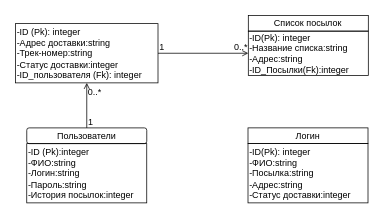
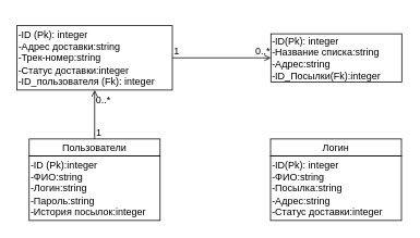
- <mxCell id="7" value="Список посылок" style="rounded=0;whiteSpace=wrap;html=1;" parent="1" vertex="1"><mxGeometry x="330.41" y="20" width="160" height="21" as="geometry" /></mxCell>
- <mxCell id="5" value="Пользователи" style="whiteSpace=wrap;html=1;rounded=1;" parent="1" vertex="1"><mxGeometry x="35" y="170" width="160" height="21" as="geometry" /></mxCell>
+ <mxCell id="5" value="Пользователи" style="rounded=0;whiteSpace=wrap;html=1;" parent="1" vertex="1"><mxGeometry x="35" y="170" width="160" height="21" as="geometry" /></mxCell>
